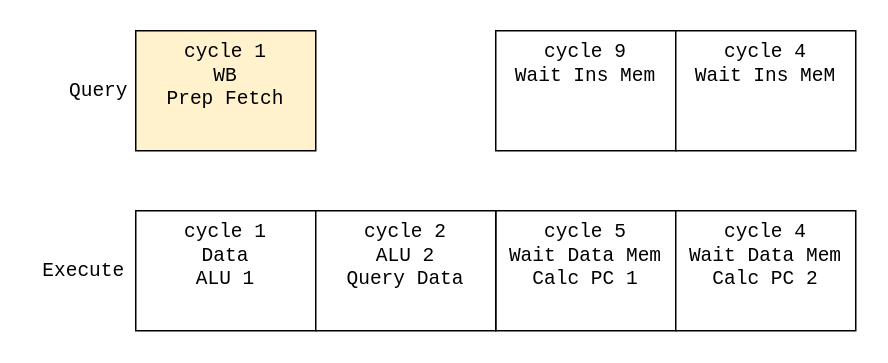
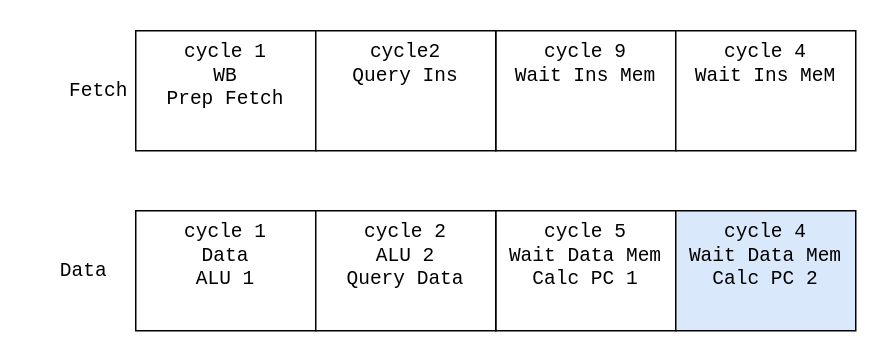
- <mxCell id="12" value="Query" style="text;html=1;align=center;verticalAlign=middle;resizable=0;points=[];autosize=1;strokeColor=none;fillColor=none;fontSize=13;fontFamily=Courier New;" vertex="1" parent="1"><mxGeometry x="40" y="50" width="50" height="20" as="geometry" /></mxCell>
+ <mxCell id="12" value="Fetch" style="text;html=1;align=center;verticalAlign=middle;resizable=0;points=[];autosize=1;strokeColor=none;fillColor=none;fontSize=13;fontFamily=Courier New;" vertex="1" parent="1"><mxGeometry x="40" y="50" width="50" height="20" as="geometry" /></mxCell>
- <mxCell id="10" value="cycle 1&lt;br&gt;WB&lt;br style=&quot;font-size: 13px&quot;&gt;Prep Fetch" style="rounded=0;whiteSpace=wrap;html=1;fontFamily=Courier New;fontSize=13;verticalAlign=top;fillColor=#fff2cc;" vertex="1" parent="7"><mxGeometry width="120" height="80" as="geometry" /></mxCell>
+ <mxCell id="10" value="cycle 1&lt;br&gt;WB&lt;br style=&quot;font-size: 13px&quot;&gt;Prep Fetch" style="rounded=0;whiteSpace=wrap;html=1;fontFamily=Courier New;fontSize=13;verticalAlign=top;" vertex="1" parent="7"><mxGeometry width="120" height="80" as="geometry" /></mxCell>
+ <mxCell id="11" value="cycle2&lt;br&gt;Query Ins" style="rounded=0;whiteSpace=wrap;html=1;fontFamily=Courier New;fontSize=13;verticalAlign=top;" vertex="1" parent="7"><mxGeometry x="120" width="120" height="80" as="geometry" /></mxCell>
- <mxCell id="13" value="Execute" style="text;html=1;align=center;verticalAlign=middle;resizable=0;points=[];autosize=1;strokeColor=none;fillColor=none;fontSize=13;fontFamily=Courier New;" vertex="1" parent="1"><mxGeometry x="20" y="170" width="70" height="20" as="geometry" /></mxCell>
+ <mxCell id="13" value="Data" style="text;html=1;align=center;verticalAlign=middle;resizable=0;points=[];autosize=1;strokeColor=none;fillColor=none;fontSize=13;fontFamily=Courier New;" vertex="1" parent="1"><mxGeometry x="20" y="170" width="70" height="20" as="geometry" /></mxCell>
- <mxCell id="4" value="cycle 4&lt;br&gt;Wait Data Mem&lt;br&gt;Calc PC 2" style="rounded=0;whiteSpace=wrap;html=1;fontFamily=Courier New;fontSize=13;verticalAlign=top;" vertex="1" parent="2"><mxGeometry x="360" width="120" height="80" as="geometry" /></mxCell>
+ <mxCell id="4" value="cycle 4&lt;br&gt;Wait Data Mem&lt;br&gt;Calc PC 2" style="rounded=0;whiteSpace=wrap;html=1;fontFamily=Courier New;fontSize=13;verticalAlign=top;fillColor=#dae8fc;" vertex="1" parent="2"><mxGeometry x="360" width="120" height="80" as="geometry" /></mxCell>
